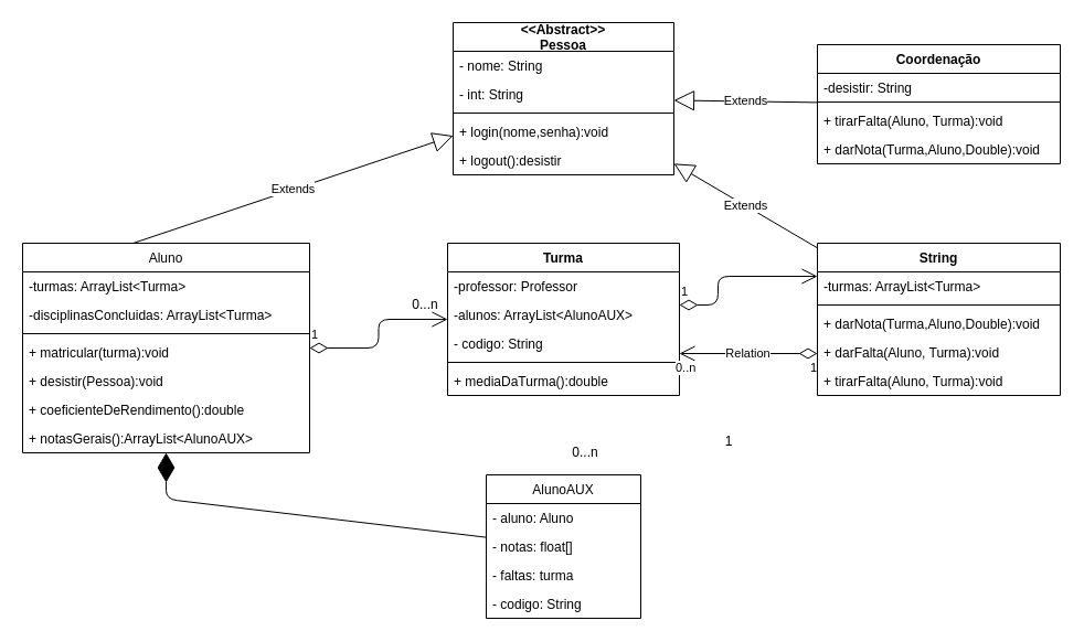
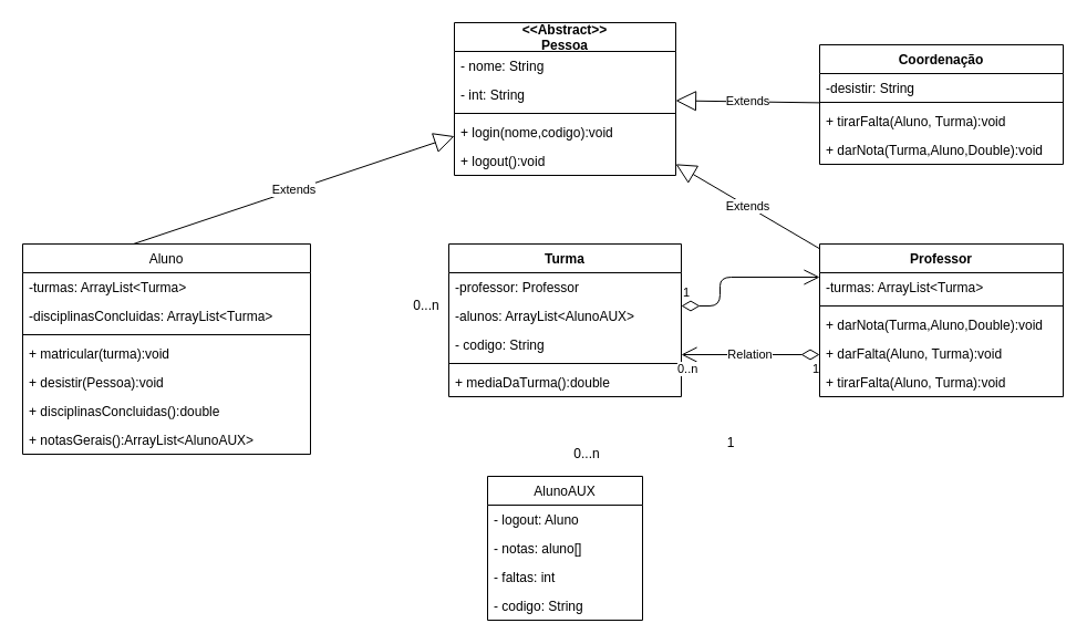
- <mxCell id="6" value="+ login(nome,senha):void" style="text;strokeColor=none;fillColor=none;align=left;verticalAlign=top;spacingLeft=4;spacingRight=4;overflow=hidden;rotatable=0;points=[[0,0.5],[1,0.5]];portConstraint=eastwest;" parent="2" vertex="1"><mxGeometry y="86" width="200" height="26" as="geometry" /></mxCell>
+ <mxCell id="6" value="+ login(nome,codigo):void" style="text;strokeColor=none;fillColor=none;align=left;verticalAlign=top;spacingLeft=4;spacingRight=4;overflow=hidden;rotatable=0;points=[[0,0.5],[1,0.5]];portConstraint=eastwest;" parent="2" vertex="1"><mxGeometry y="86" width="200" height="26" as="geometry" /></mxCell>
- <mxCell id="7" value="+ logout():desistir" style="text;strokeColor=none;fillColor=none;align=left;verticalAlign=top;spacingLeft=4;spacingRight=4;overflow=hidden;rotatable=0;points=[[0,0.5],[1,0.5]];portConstraint=eastwest;" parent="2" vertex="1"><mxGeometry y="112" width="200" height="26" as="geometry" /></mxCell>
+ <mxCell id="7" value="+ logout():void" style="text;strokeColor=none;fillColor=none;align=left;verticalAlign=top;spacingLeft=4;spacingRight=4;overflow=hidden;rotatable=0;points=[[0,0.5],[1,0.5]];portConstraint=eastwest;" parent="2" vertex="1"><mxGeometry y="112" width="200" height="26" as="geometry" /></mxCell>
- <mxCell id="23" value="String" style="swimlane;fontStyle=1;align=center;verticalAlign=top;childLayout=stackLayout;horizontal=1;startSize=26;horizontalStack=0;resizeParent=1;resizeParentMax=0;resizeLast=0;collapsible=1;marginBottom=0;" parent="1" vertex="1"><mxGeometry x="740" y="220" width="220" height="138" as="geometry" /></mxCell>
+ <mxCell id="23" value="Professor" style="swimlane;fontStyle=1;align=center;verticalAlign=top;childLayout=stackLayout;horizontal=1;startSize=26;horizontalStack=0;resizeParent=1;resizeParentMax=0;resizeLast=0;collapsible=1;marginBottom=0;" parent="1" vertex="1"><mxGeometry x="740" y="220" width="220" height="138" as="geometry" /></mxCell>
- <mxCell id="47" value="1" style="endArrow=open;html=1;endSize=12;startArrow=diamondThin;startSize=14;startFill=0;edgeStyle=orthogonalEdgeStyle;align=left;verticalAlign=bottom;" parent="1" source="8" target="17" edge="1"><mxGeometry x="-1" y="3" relative="1" as="geometry"><mxPoint x="260" y="380" as="sourcePoint" /><mxPoint x="420" y="380" as="targetPoint" /></mxGeometry></mxCell>
- <mxCell id="15" value="+ coeficienteDeRendimento():double" style="text;strokeColor=none;fillColor=none;align=left;verticalAlign=top;spacingLeft=4;spacingRight=4;overflow=hidden;rotatable=0;points=[[0,0.5],[1,0.5]];portConstraint=eastwest;" parent="8" vertex="1"><mxGeometry y="138" width="260" height="26" as="geometry" /></mxCell>
+ <mxCell id="15" value="+ disciplinasConcluidas():double" style="text;strokeColor=none;fillColor=none;align=left;verticalAlign=top;spacingLeft=4;spacingRight=4;overflow=hidden;rotatable=0;points=[[0,0.5],[1,0.5]];portConstraint=eastwest;" parent="8" vertex="1"><mxGeometry y="138" width="260" height="26" as="geometry" /></mxCell>
- <mxCell id="46" value="" style="endArrow=diamondThin;endFill=1;endSize=24;html=1;" parent="1" source="35" target="8" edge="1"><mxGeometry width="160" relative="1" as="geometry"><mxPoint x="200" y="400" as="sourcePoint" /><mxPoint x="360" y="400" as="targetPoint" /><Array as="points"><mxPoint x="150" y="452" /></Array></mxGeometry></mxCell>
- <mxCell id="36" value="- aluno: Aluno" style="text;strokeColor=none;fillColor=none;align=left;verticalAlign=top;spacingLeft=4;spacingRight=4;overflow=hidden;rotatable=0;points=[[0,0.5],[1,0.5]];portConstraint=eastwest;" parent="35" vertex="1"><mxGeometry y="26" width="140" height="26" as="geometry" /></mxCell>
+ <mxCell id="36" value="- logout: Aluno" style="text;strokeColor=none;fillColor=none;align=left;verticalAlign=top;spacingLeft=4;spacingRight=4;overflow=hidden;rotatable=0;points=[[0,0.5],[1,0.5]];portConstraint=eastwest;" parent="35" vertex="1"><mxGeometry y="26" width="140" height="26" as="geometry" /></mxCell>
- <mxCell id="37" value="- notas: float[]" style="text;strokeColor=none;fillColor=none;align=left;verticalAlign=top;spacingLeft=4;spacingRight=4;overflow=hidden;rotatable=0;points=[[0,0.5],[1,0.5]];portConstraint=eastwest;" parent="35" vertex="1"><mxGeometry y="52" width="140" height="26" as="geometry" /></mxCell>
+ <mxCell id="37" value="- notas: aluno[]" style="text;strokeColor=none;fillColor=none;align=left;verticalAlign=top;spacingLeft=4;spacingRight=4;overflow=hidden;rotatable=0;points=[[0,0.5],[1,0.5]];portConstraint=eastwest;" parent="35" vertex="1"><mxGeometry y="52" width="140" height="26" as="geometry" /></mxCell>
- <mxCell id="38" value="- faltas: turma" style="text;strokeColor=none;fillColor=none;align=left;verticalAlign=top;spacingLeft=4;spacingRight=4;overflow=hidden;rotatable=0;points=[[0,0.5],[1,0.5]];portConstraint=eastwest;" parent="35" vertex="1"><mxGeometry y="78" width="140" height="26" as="geometry" /></mxCell>
+ <mxCell id="38" value="- faltas: int" style="text;strokeColor=none;fillColor=none;align=left;verticalAlign=top;spacingLeft=4;spacingRight=4;overflow=hidden;rotatable=0;points=[[0,0.5],[1,0.5]];portConstraint=eastwest;" parent="35" vertex="1"><mxGeometry y="78" width="140" height="26" as="geometry" /></mxCell>
